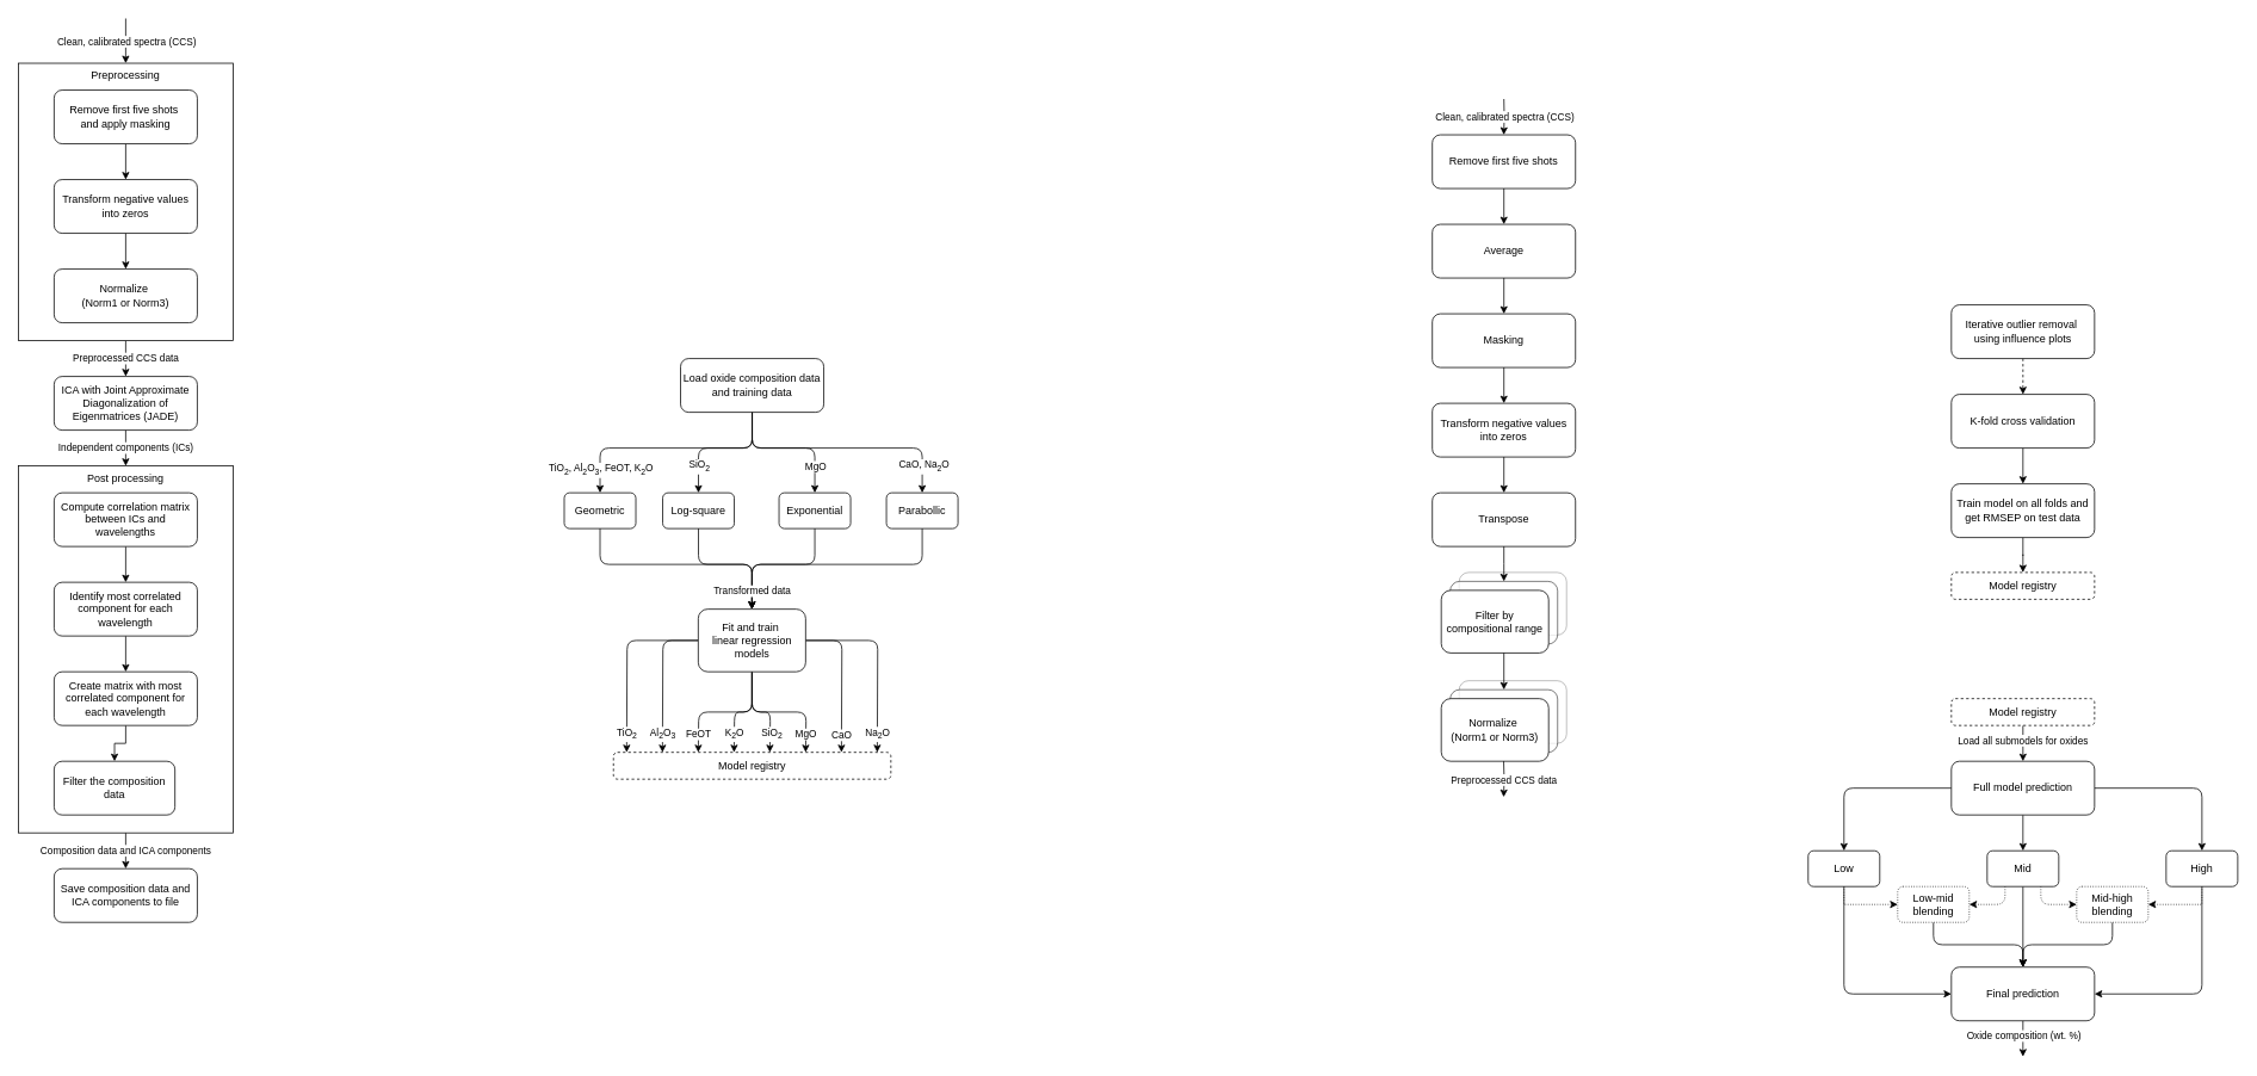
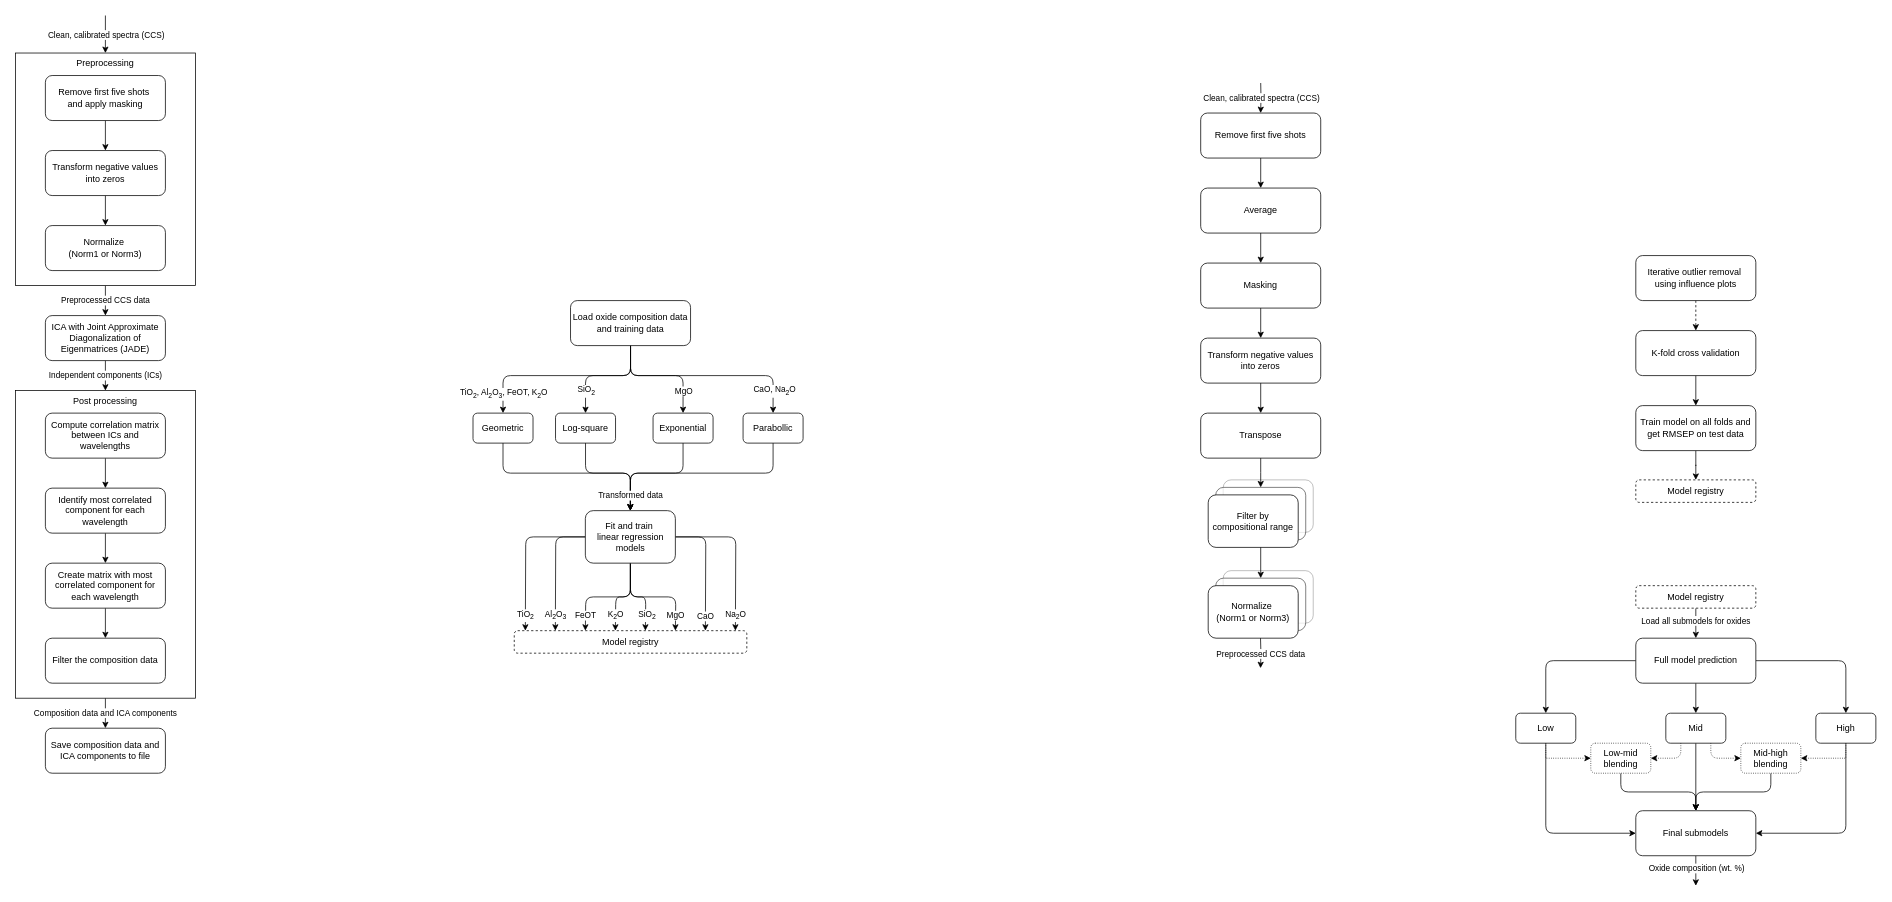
- <mxCell id="12" value="Filter the composition data" style="rounded=1;whiteSpace=wrap;html=1;" parent="1" vertex="1"><mxGeometry x="60" y="850" width="135" height="60" as="geometry" /></mxCell>
+ <mxCell id="12" value="Filter the composition data" style="rounded=1;whiteSpace=wrap;html=1;" parent="1" vertex="1"><mxGeometry x="60" y="850" width="160" height="60" as="geometry" /></mxCell>
- <mxCell id="109" value="Final prediction" style="rounded=1;whiteSpace=wrap;html=1;" vertex="1" parent="1"><mxGeometry x="2180" y="1080" width="160" height="60" as="geometry" /></mxCell>
+ <mxCell id="109" value="Final submodels" style="rounded=1;whiteSpace=wrap;html=1;" vertex="1" parent="1"><mxGeometry x="2180" y="1080" width="160" height="60" as="geometry" /></mxCell>
